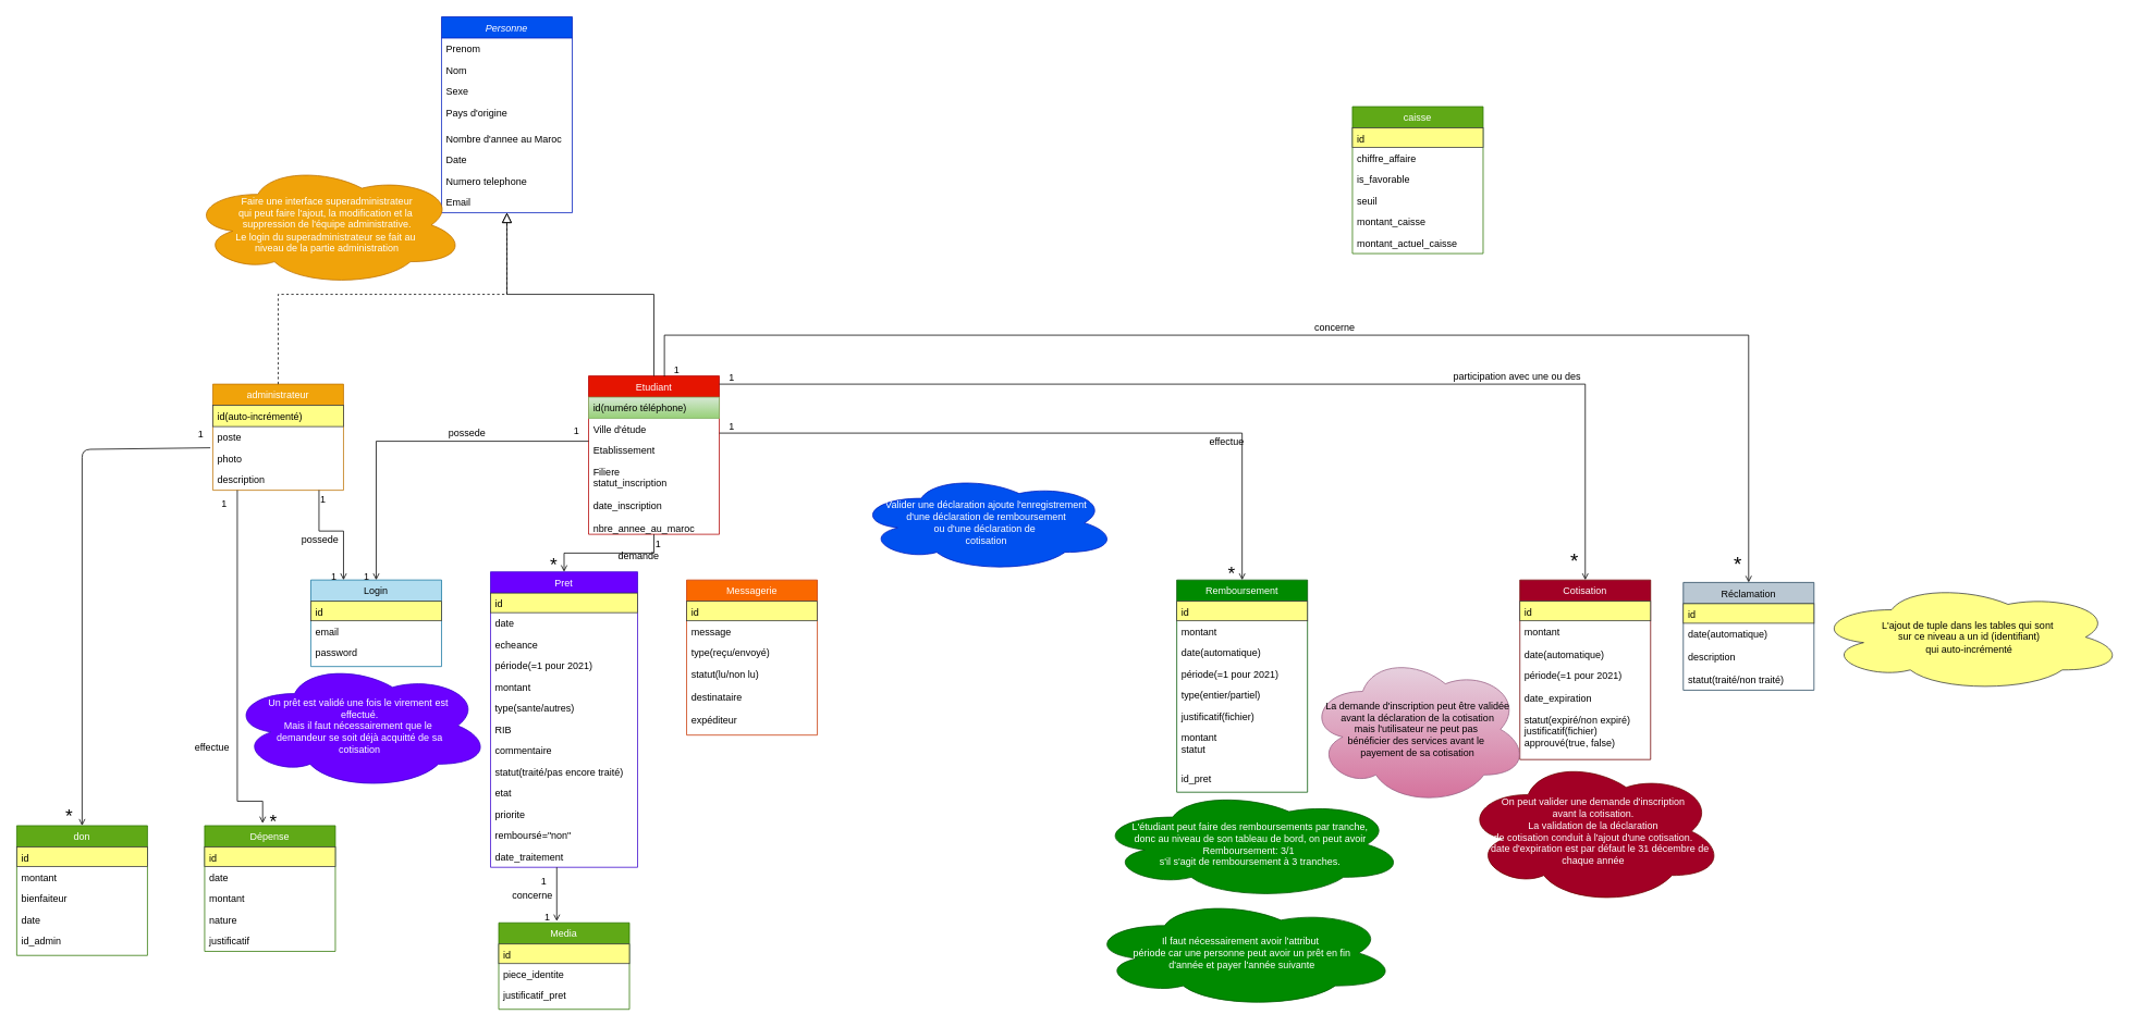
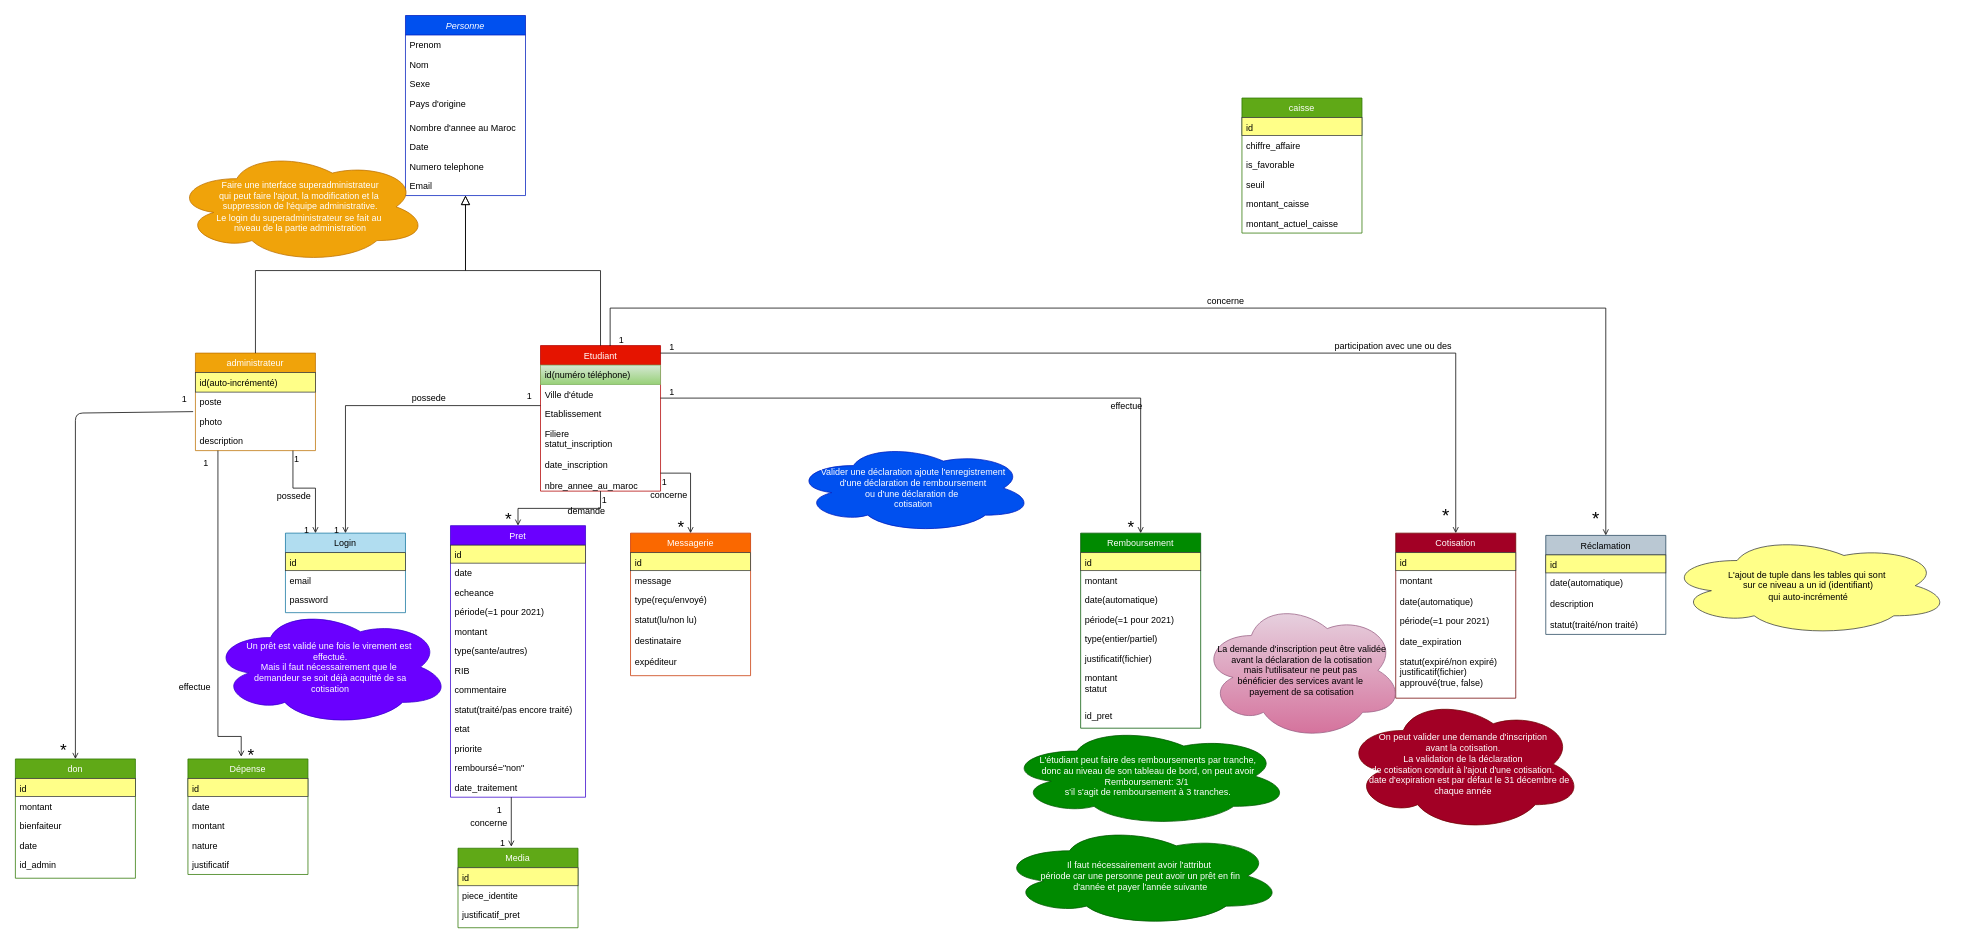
- <mxCell id="22" value="" style="endArrow=block;endSize=10;endFill=0;shadow=0;strokeWidth=1;rounded=0;edgeStyle=elbowEdgeStyle;elbow=vertical;dashed=1;" parent="1" source="17" target="2" edge="1"><mxGeometry width="160" relative="1" as="geometry"><mxPoint x="430" y="383" as="sourcePoint" /><mxPoint x="530" y="281" as="targetPoint" /><Array as="points"><mxPoint x="480" y="360" /></Array></mxGeometry></mxCell>
+ <mxCell id="22" value="" style="endArrow=block;endSize=10;endFill=0;shadow=0;strokeWidth=1;rounded=0;edgeStyle=elbowEdgeStyle;elbow=vertical;" parent="1" source="17" target="2" edge="1"><mxGeometry width="160" relative="1" as="geometry"><mxPoint x="430" y="383" as="sourcePoint" /><mxPoint x="530" y="281" as="targetPoint" /><Array as="points"><mxPoint x="480" y="360" /></Array></mxGeometry></mxCell>
- <mxCell id="92" value="Valider une déclaration ajoute l'enregistrement&lt;br&gt;d'une déclaration de remboursement&lt;br&gt;ou d'une déclaration de&amp;nbsp;&lt;br&gt;cotisation" style="ellipse;shape=cloud;whiteSpace=wrap;html=1;fillColor=#0050ef;strokeColor=#001DBC;fontColor=#ffffff;" parent="1" vertex="1"><mxGeometry x="1047" y="580" width="320" height="120" as="geometry" /></mxCell>
+ <mxCell id="92" value="Valider une déclaration ajoute l'enregistrement&lt;br&gt;d'une déclaration de remboursement&lt;br&gt;ou d'une déclaration de&amp;nbsp;&lt;br&gt;cotisation" style="ellipse;shape=cloud;whiteSpace=wrap;html=1;fillColor=#0050ef;strokeColor=#001DBC;fontColor=#ffffff;" parent="1" vertex="1"><mxGeometry x="1057" y="590" width="320" height="120" as="geometry" /></mxCell>
+ <mxCell id="75" value="" style="endArrow=open;shadow=0;strokeWidth=1;rounded=0;endFill=1;edgeStyle=elbowEdgeStyle;elbow=vertical;entryX=0.5;entryY=0;entryDx=0;entryDy=0;" parent="1" source="11" target="68" edge="1"><mxGeometry x="0.5" y="41" relative="1" as="geometry"><mxPoint x="850" y="610" as="sourcePoint" /><mxPoint x="800" y="872" as="targetPoint" /><mxPoint x="-40" y="32" as="offset" /><Array as="points"><mxPoint x="840" y="630" /></Array></mxGeometry></mxCell>
+ <mxCell id="76" value="1" style="resizable=0;align=left;verticalAlign=bottom;labelBackgroundColor=none;fontSize=12;" parent="75" connectable="0" vertex="1"><mxGeometry x="-1" relative="1" as="geometry"><mxPoint y="20" as="offset" /></mxGeometry></mxCell>
+ <mxCell id="77" value="*" style="resizable=0;align=right;verticalAlign=bottom;labelBackgroundColor=none;fontSize=23;" parent="75" connectable="0" vertex="1"><mxGeometry x="1" relative="1" as="geometry"><mxPoint x="-7" y="4" as="offset" /></mxGeometry></mxCell>
+ <mxCell id="78" value="concerne" style="text;html=1;resizable=0;points=[];;align=center;verticalAlign=middle;labelBackgroundColor=none;rounded=0;shadow=0;strokeWidth=1;fontSize=12;" parent="75" vertex="1" connectable="0"><mxGeometry x="0.5" y="49" relative="1" as="geometry"><mxPoint x="-79" y="-20.59" as="offset" /></mxGeometry></mxCell>
